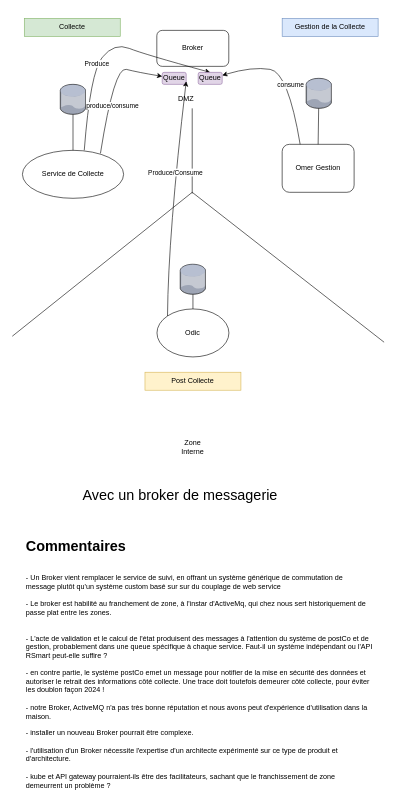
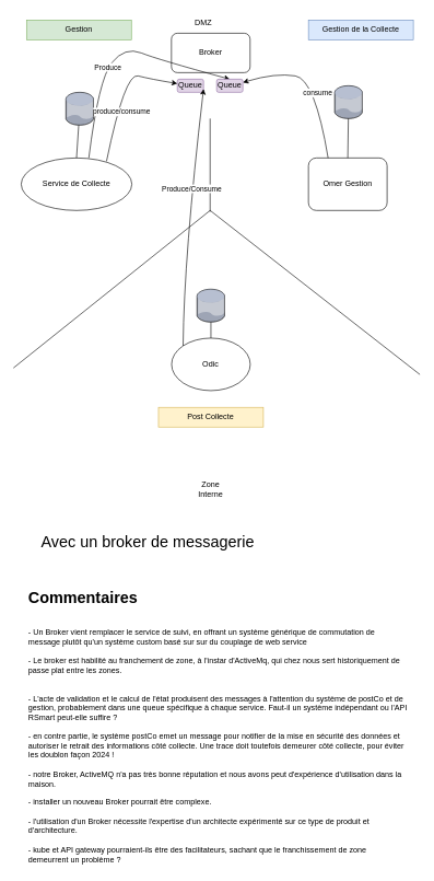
- <mxCell id="9" value="Collecte" style="text;html=1;align=center;verticalAlign=middle;whiteSpace=wrap;rounded=0;fillColor=#d5e8d4;strokeColor=#82b366;" parent="1" vertex="1"><mxGeometry x="40" y="30" width="160" height="30" as="geometry" /></mxCell>
+ <mxCell id="9" value="Gestion" style="text;html=1;align=center;verticalAlign=middle;whiteSpace=wrap;rounded=0;fillColor=#d5e8d4;strokeColor=#82b366;" parent="1" vertex="1"><mxGeometry x="40" y="30" width="160" height="30" as="geometry" /></mxCell>
- <mxCell id="17" value="DMZ" style="text;html=1;align=center;verticalAlign=middle;whiteSpace=wrap;rounded=0;" parent="1" vertex="1"><mxGeometry x="280" y="150" width="60" height="30" as="geometry" /></mxCell>
+ <mxCell id="17" value="DMZ" style="text;html=1;align=center;verticalAlign=middle;whiteSpace=wrap;rounded=0;" parent="1" vertex="1"><mxGeometry x="280" y="20" width="60" height="30" as="geometry" /></mxCell>
- <mxCell id="11" value="Service de Collecte" style="ellipse;whiteSpace=wrap;html=1;" parent="1" vertex="1"><mxGeometry x="36.88" y="250" width="168.75" height="80" as="geometry" /></mxCell>
+ <mxCell id="11" value="Service de Collecte" style="ellipse;whiteSpace=wrap;html=1;" parent="1" vertex="1"><mxGeometry x="31.88" y="240" width="168.75" height="80" as="geometry" /></mxCell>
- <mxCell id="21" value="Avec un broker de messagerie" style="text;html=1;align=center;verticalAlign=middle;whiteSpace=wrap;rounded=0;fontSize=24;" vertex="1" parent="1"><mxGeometry x="110" y="810" width="380" height="30" as="geometry" /></mxCell>
+ <mxCell id="21" value="Avec un broker de messagerie" style="text;html=1;align=center;verticalAlign=middle;whiteSpace=wrap;rounded=0;fontSize=24;" vertex="1" parent="1"><mxGeometry x="35" y="810" width="380" height="30" as="geometry" /></mxCell>
